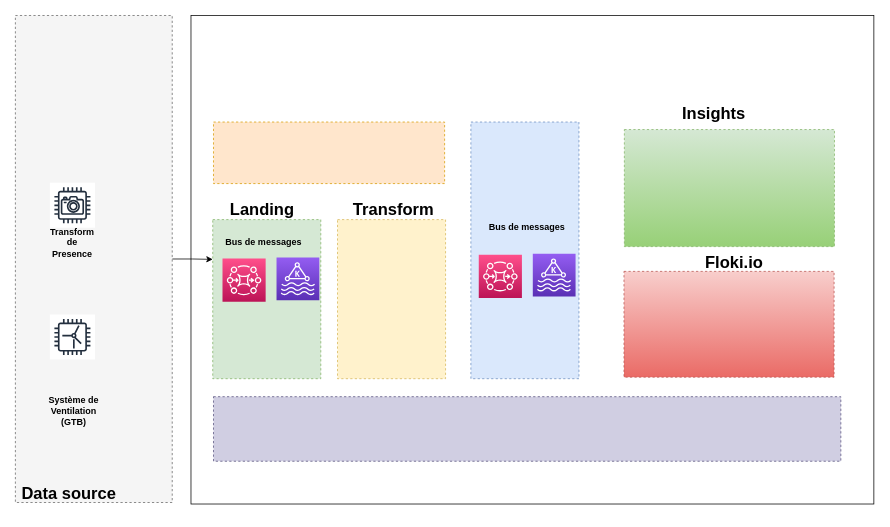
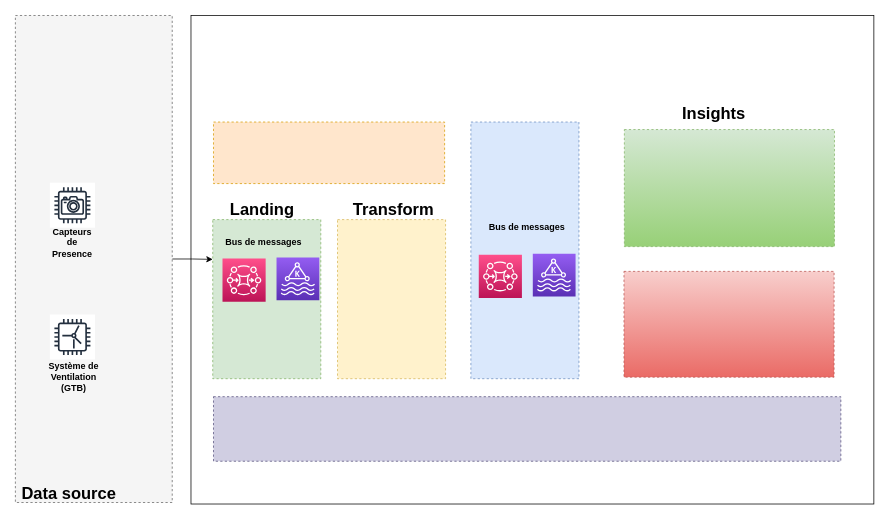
- <mxCell id="17" value="Transform de Presence" style="text;html=1;strokeColor=none;fillColor=none;align=center;verticalAlign=middle;whiteSpace=wrap;rounded=0;fontStyle=1" parent="1" vertex="1"><mxGeometry x="61" y="301.25" width="70" height="44" as="geometry" /></mxCell>
+ <mxCell id="17" value="Capteurs de Presence" style="text;html=1;strokeColor=none;fillColor=none;align=center;verticalAlign=middle;whiteSpace=wrap;rounded=0;fontStyle=1" parent="1" vertex="1"><mxGeometry x="61" y="301.25" width="70" height="44" as="geometry" /></mxCell>
- <mxCell id="19" value="Floki.io" style="text;html=1;strokeColor=none;fillColor=none;align=center;verticalAlign=middle;whiteSpace=wrap;rounded=0;fontStyle=1;fontSize=22;" parent="1" vertex="1"><mxGeometry x="884.25" y="338.25" width="187.75" height="22.5" as="geometry" /></mxCell>
- <mxCell id="18" value="Système de Ventilation (GTB)" style="text;html=1;strokeColor=none;fillColor=none;align=center;verticalAlign=middle;whiteSpace=wrap;rounded=0;fontStyle=1" parent="1" vertex="1"><mxGeometry x="63" y="525" width="70" height="44" as="geometry" /></mxCell>
+ <mxCell id="18" value="Système de Ventilation (GTB)" style="text;html=1;strokeColor=none;fillColor=none;align=center;verticalAlign=middle;whiteSpace=wrap;rounded=0;fontStyle=1" parent="1" vertex="1"><mxGeometry x="63" y="480" width="70" height="44" as="geometry" /></mxCell>
